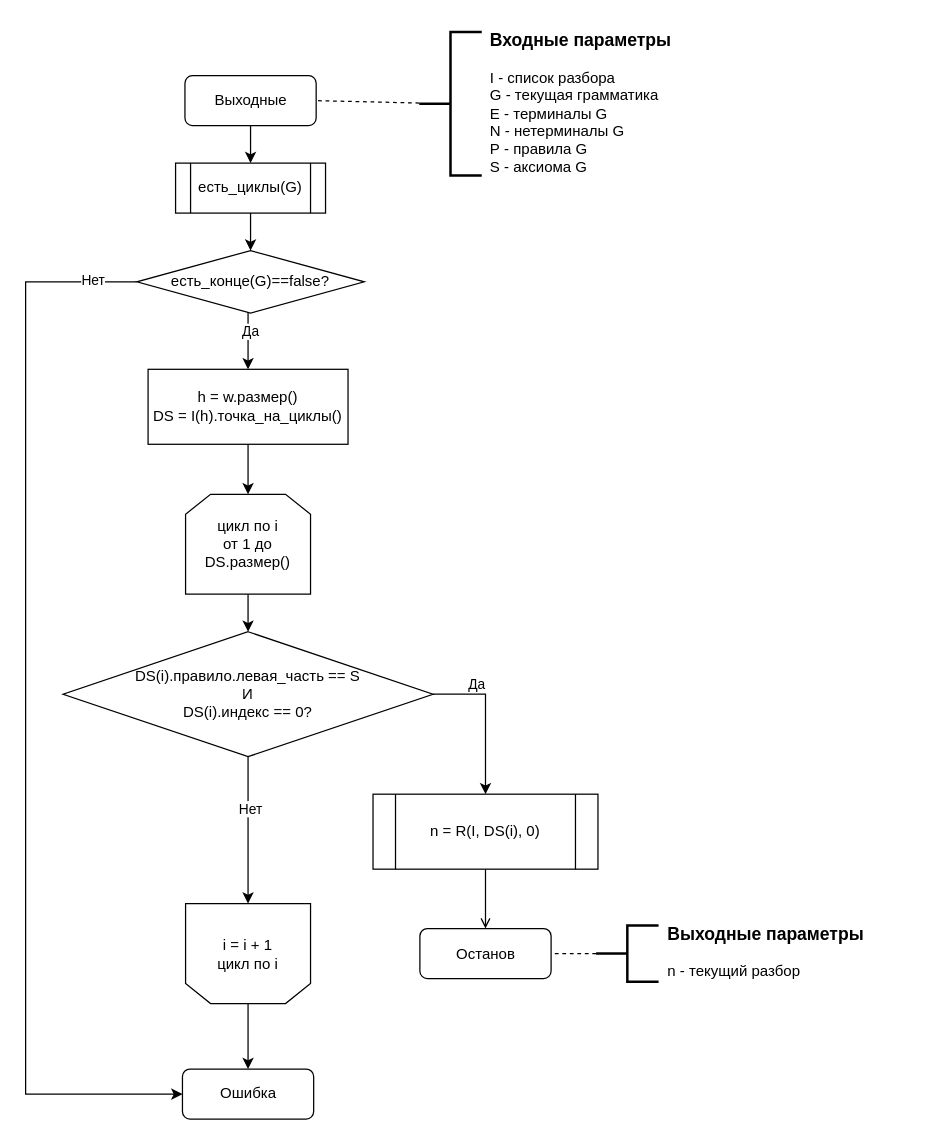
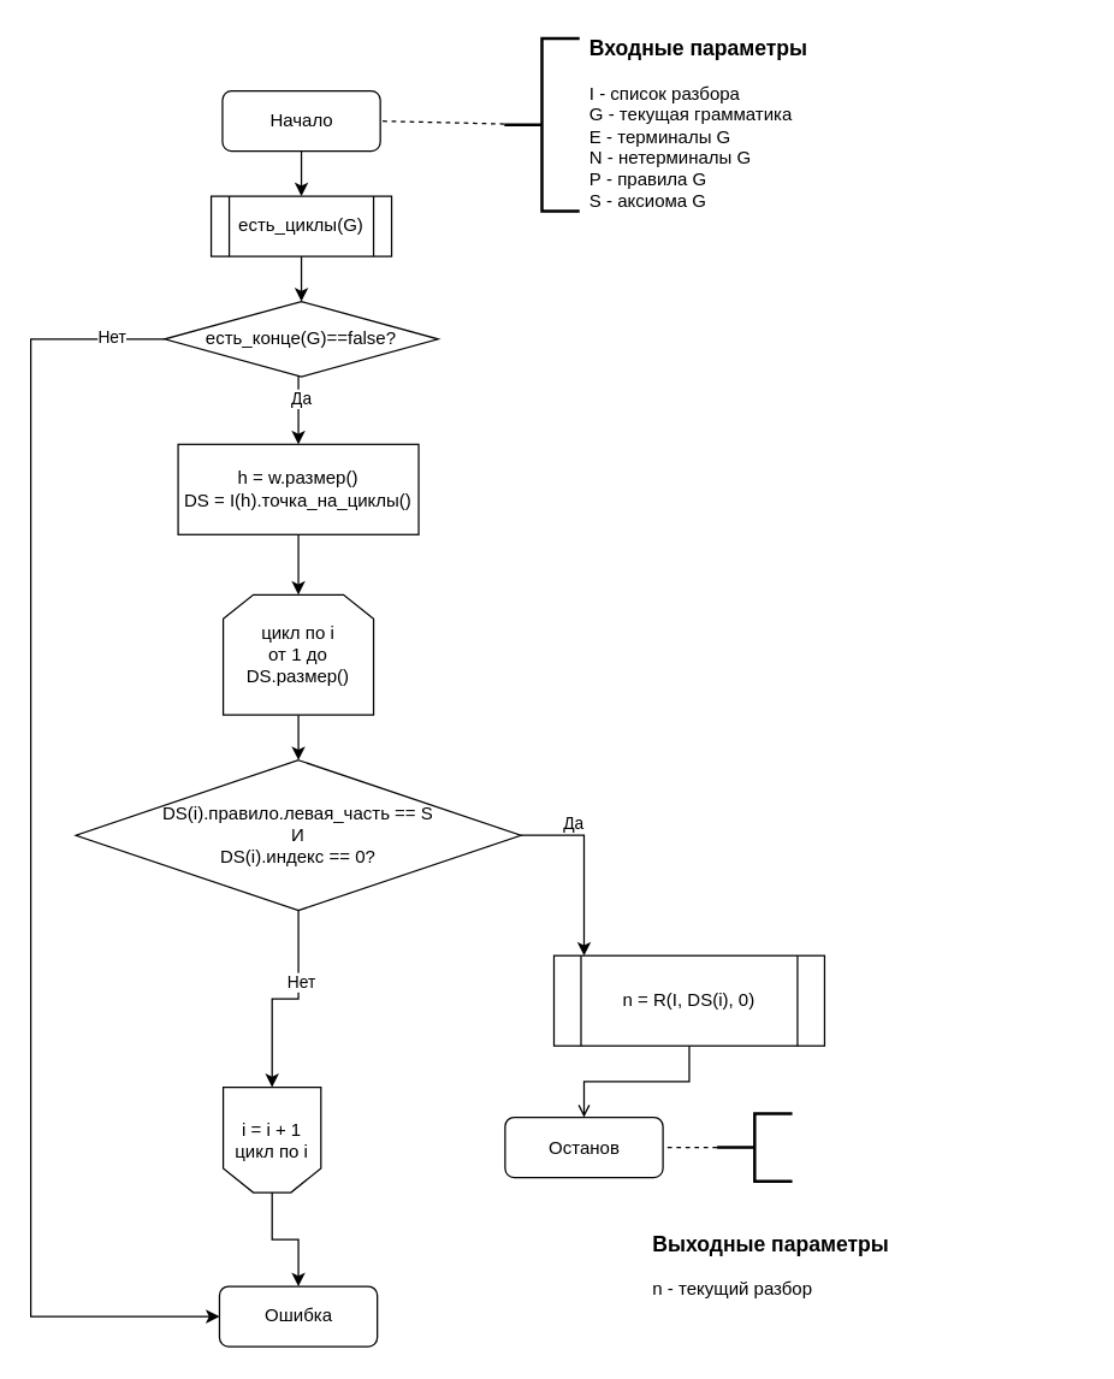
- <mxCell id="3" value="Выходные" style="rounded=1;whiteSpace=wrap;html=1;fontSize=12;glass=0;strokeWidth=1;shadow=0;" vertex="1" parent="1"><mxGeometry x="147.5" y="60" width="105" height="40" as="geometry" /></mxCell>
+ <mxCell id="3" value="Начало" style="rounded=1;whiteSpace=wrap;html=1;fontSize=12;glass=0;strokeWidth=1;shadow=0;" vertex="1" parent="1"><mxGeometry x="147.5" y="60" width="105" height="40" as="geometry" /></mxCell>
- <mxCell id="19" value="n = R(I, DS(i), 0)" style="shape=process;whiteSpace=wrap;html=1;backgroundOutline=1;" vertex="1" parent="1"><mxGeometry x="298" y="635" width="180" height="60" as="geometry" /></mxCell>
+ <mxCell id="19" value="n = R(I, DS(i), 0)" style="shape=process;whiteSpace=wrap;html=1;backgroundOutline=1;" vertex="1" parent="1"><mxGeometry x="368" y="635" width="180" height="60" as="geometry" /></mxCell>
- <mxCell id="17" value="i = i + 1&lt;br&gt;цикл по i" style="shape=loopLimit;whiteSpace=wrap;html=1;direction=west;" vertex="1" parent="1"><mxGeometry x="148" y="722.5" width="100" height="80" as="geometry" /></mxCell>
+ <mxCell id="17" value="i = i + 1&lt;br&gt;цикл по i" style="shape=loopLimit;whiteSpace=wrap;html=1;direction=west;" vertex="1" parent="1"><mxGeometry x="148" y="722.5" width="65" height="70" as="geometry" /></mxCell>
- <mxCell id="22" value="&lt;h3&gt;Выходные параметры&lt;/h3&gt;&lt;p&gt;&lt;span style=&quot;text-align: center&quot;&gt;n - текущий разбор&lt;br&gt;&lt;/span&gt;&lt;span style=&quot;text-align: center&quot;&gt;&lt;br&gt;&lt;/span&gt;&lt;/p&gt;" style="text;html=1;strokeColor=none;fillColor=none;spacing=5;spacingTop=-20;whiteSpace=wrap;overflow=hidden;rounded=0;" vertex="1" parent="1"><mxGeometry x="528.5" y="735" width="190" height="60" as="geometry" /></mxCell>
+ <mxCell id="22" value="&lt;h3&gt;Выходные параметры&lt;/h3&gt;&lt;p&gt;&lt;span style=&quot;text-align: center&quot;&gt;n - текущий разбор&lt;br&gt;&lt;/span&gt;&lt;span style=&quot;text-align: center&quot;&gt;&lt;br&gt;&lt;/span&gt;&lt;/p&gt;" style="text;html=1;strokeColor=none;fillColor=none;spacing=5;spacingTop=-20;whiteSpace=wrap;overflow=hidden;rounded=0;" vertex="1" parent="1"><mxGeometry x="428.5" y="815" width="190" height="60" as="geometry" /></mxCell>
